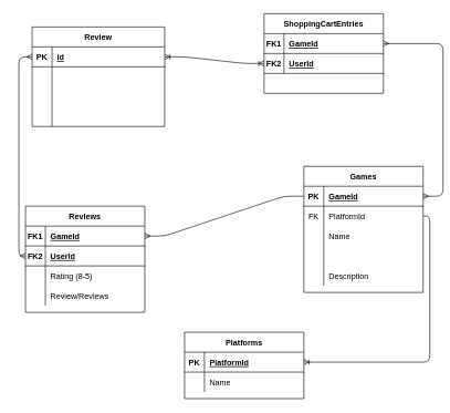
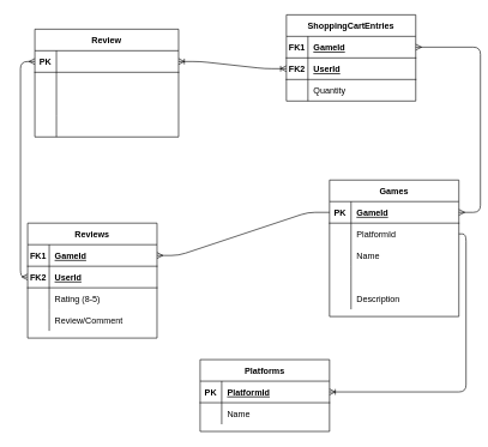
- <mxCell id="5" value="id" style="shape=partialRectangle;connectable=0;fillColor=none;top=0;left=0;bottom=0;right=0;align=left;spacingLeft=6;fontStyle=5;overflow=hidden;" vertex="1" parent="3"><mxGeometry x="30" width="170" height="30" as="geometry" /></mxCell>
+ <mxCell id="38" value="Quantity" style="shape=partialRectangle;connectable=0;fillColor=none;top=0;left=0;bottom=0;right=0;align=left;spacingLeft=6;overflow=hidden;" vertex="1" parent="36"><mxGeometry x="30" width="150" height="30" as="geometry" /></mxCell>
- <mxCell id="19" value="FK" style="shape=partialRectangle;connectable=0;fillColor=none;top=0;left=0;bottom=0;right=0;fontStyle=0;overflow=hidden;" vertex="1" parent="18"><mxGeometry width="30" height="30" as="geometry" /></mxCell>
- <mxCell id="51" value="Review/Reviews" style="shape=partialRectangle;connectable=0;fillColor=none;top=0;left=0;bottom=0;right=0;align=left;spacingLeft=6;fontStyle=0;overflow=hidden;" vertex="1" parent="49"><mxGeometry x="30" width="150" height="30" as="geometry" /></mxCell>
+ <mxCell id="51" value="Review/Comment" style="shape=partialRectangle;connectable=0;fillColor=none;top=0;left=0;bottom=0;right=0;align=left;spacingLeft=6;fontStyle=0;overflow=hidden;" vertex="1" parent="49"><mxGeometry x="30" width="150" height="30" as="geometry" /></mxCell>
